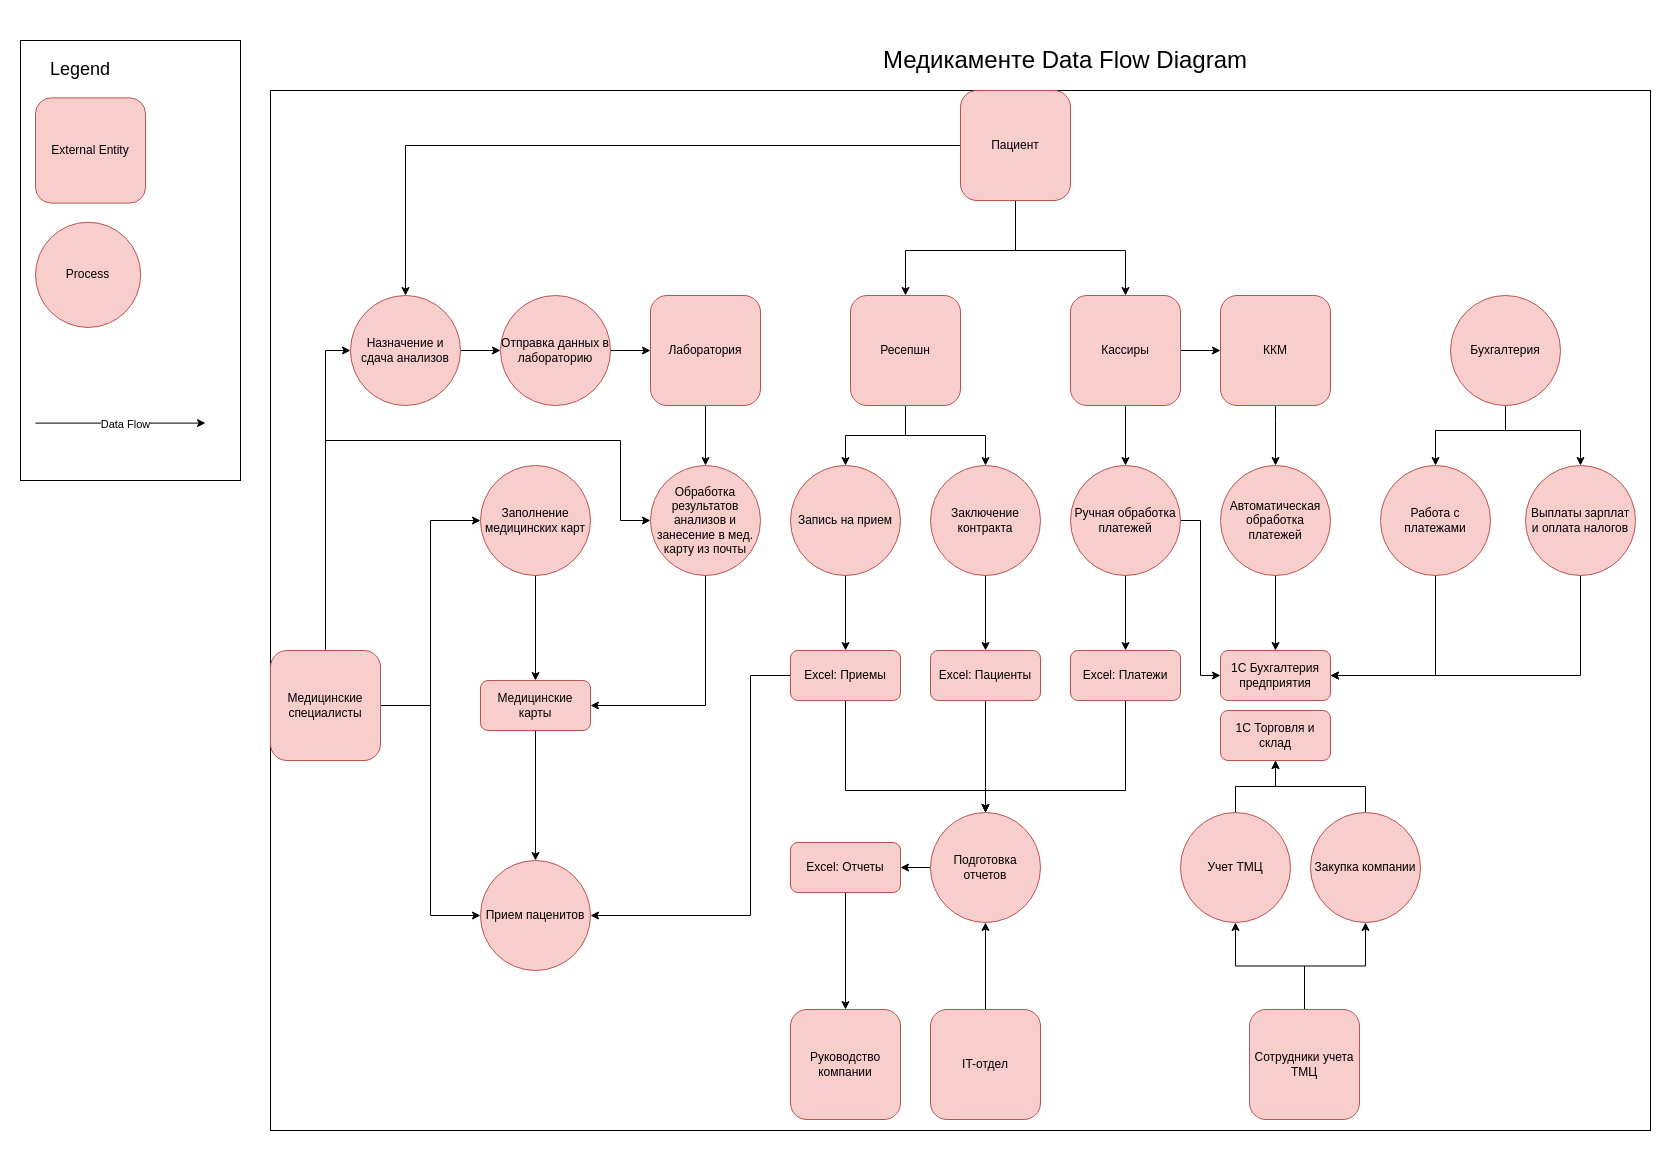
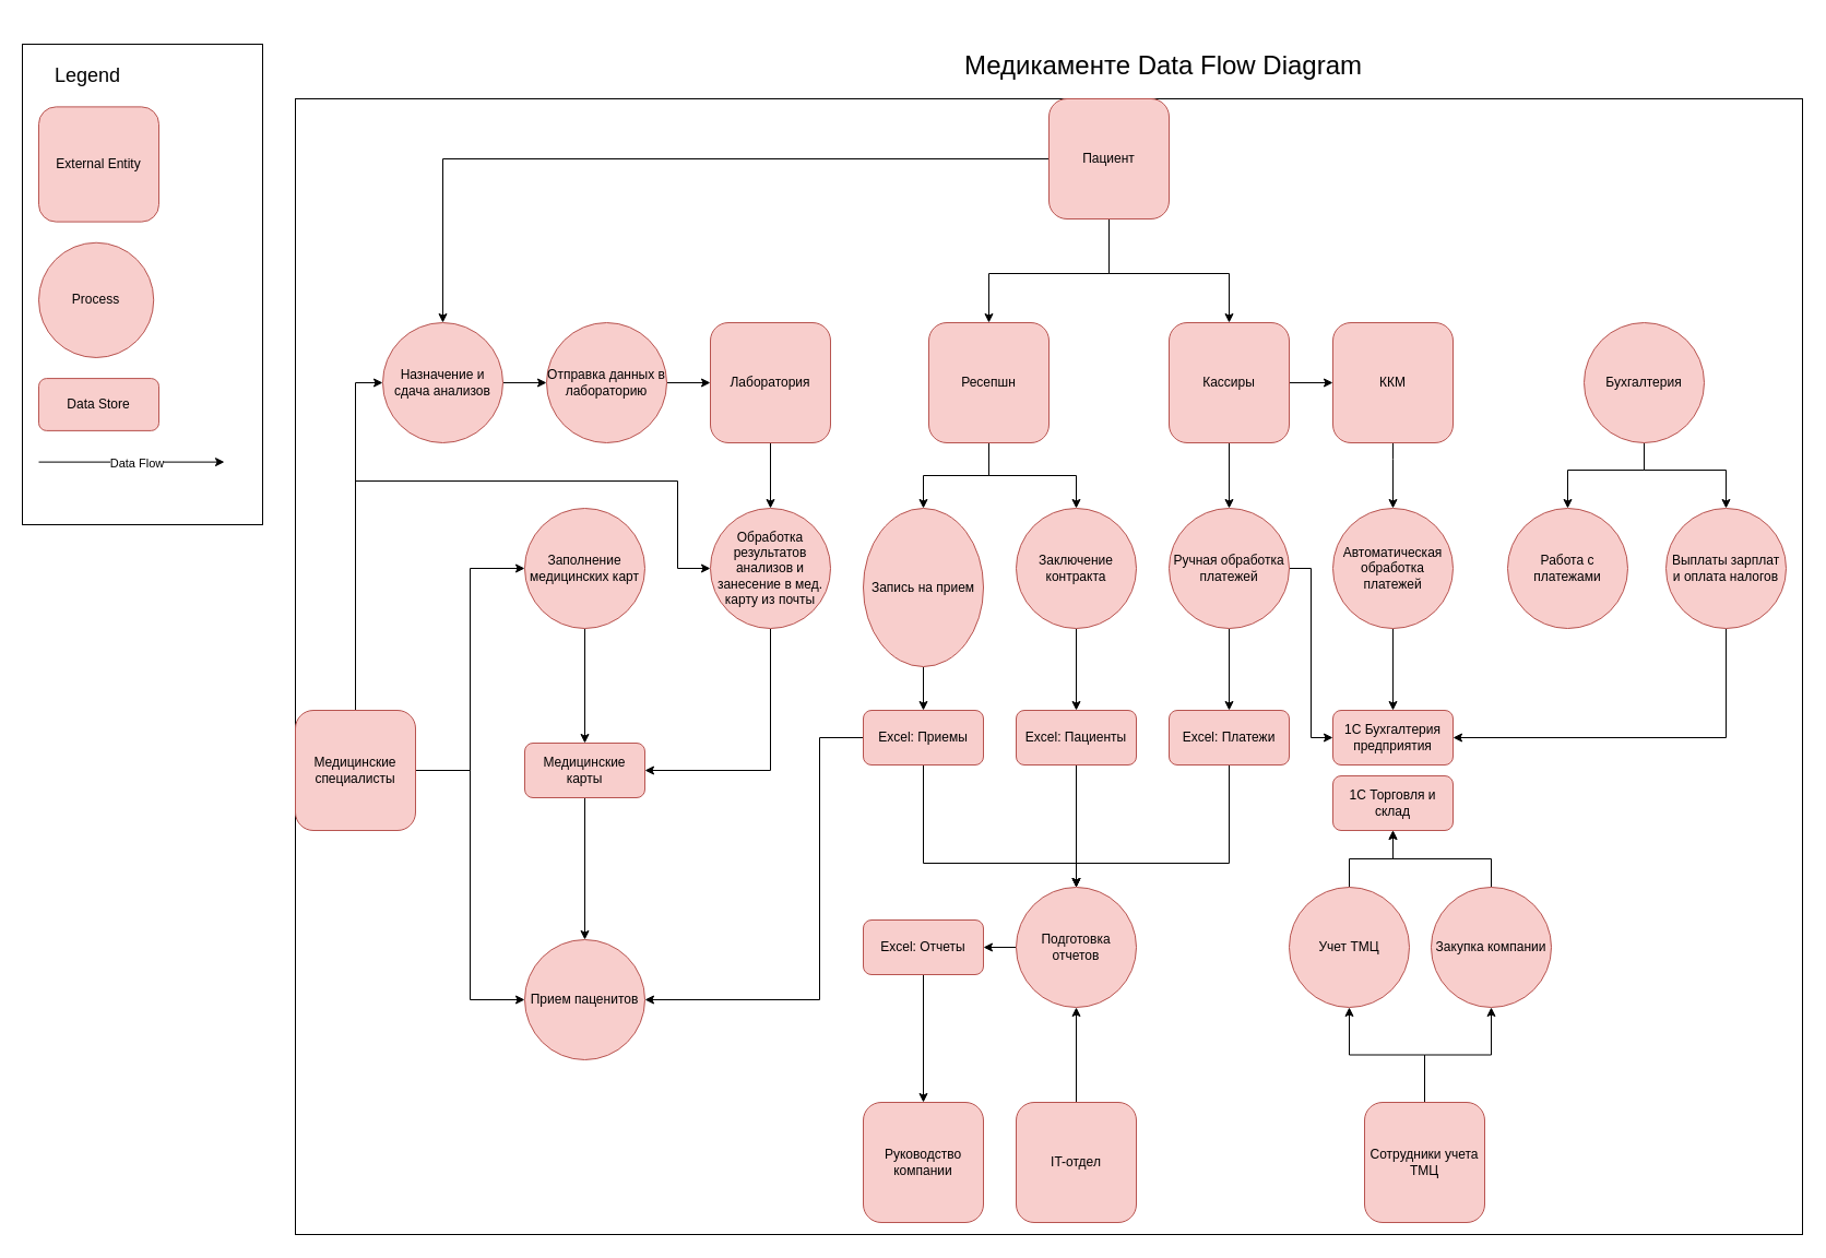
+ <mxCell id="7" value="Data Store" style="html=1;dashed=0;whiteSpace=wrap;rounded=1;fillColor=#f8cecc;strokeColor=#b85450;movable=1;resizable=1;rotatable=1;deletable=1;editable=1;locked=0;connectable=1;" vertex="1" parent="5"><mxGeometry x="5" y="325.217" width="110" height="47.826" as="geometry" /></mxCell>
- <mxCell id="38" value="Запись на прием" style="shape=ellipse;html=1;dashed=0;whiteSpace=wrap;aspect=fixed;perimeter=ellipsePerimeter;fillColor=#f8cecc;strokeColor=#b85450;movable=1;resizable=1;rotatable=1;deletable=1;editable=1;locked=0;connectable=1;container=0;" vertex="1" parent="12"><mxGeometry x="520" y="375" width="110" height="110" as="geometry" /></mxCell>
+ <mxCell id="38" value="Запись на прием" style="shape=ellipse;html=1;dashed=0;whiteSpace=wrap;aspect=fixed;perimeter=ellipsePerimeter;fillColor=#f8cecc;strokeColor=#b85450;movable=1;resizable=1;rotatable=1;deletable=1;editable=1;locked=0;connectable=1;container=0;" vertex="1" parent="12"><mxGeometry x="520" y="375" width="110" height="145" as="geometry" /></mxCell>
- <mxCell id="67" style="edgeStyle=orthogonalEdgeStyle;rounded=0;orthogonalLoop=1;jettySize=auto;html=1;entryX=1;entryY=0.5;entryDx=0;entryDy=0;exitX=0.5;exitY=1;exitDx=0;exitDy=0;movable=1;resizable=1;rotatable=1;deletable=1;editable=1;locked=0;connectable=1;" edge="1" parent="12" source="68" target="29"><mxGeometry relative="1" as="geometry" /></mxCell>
